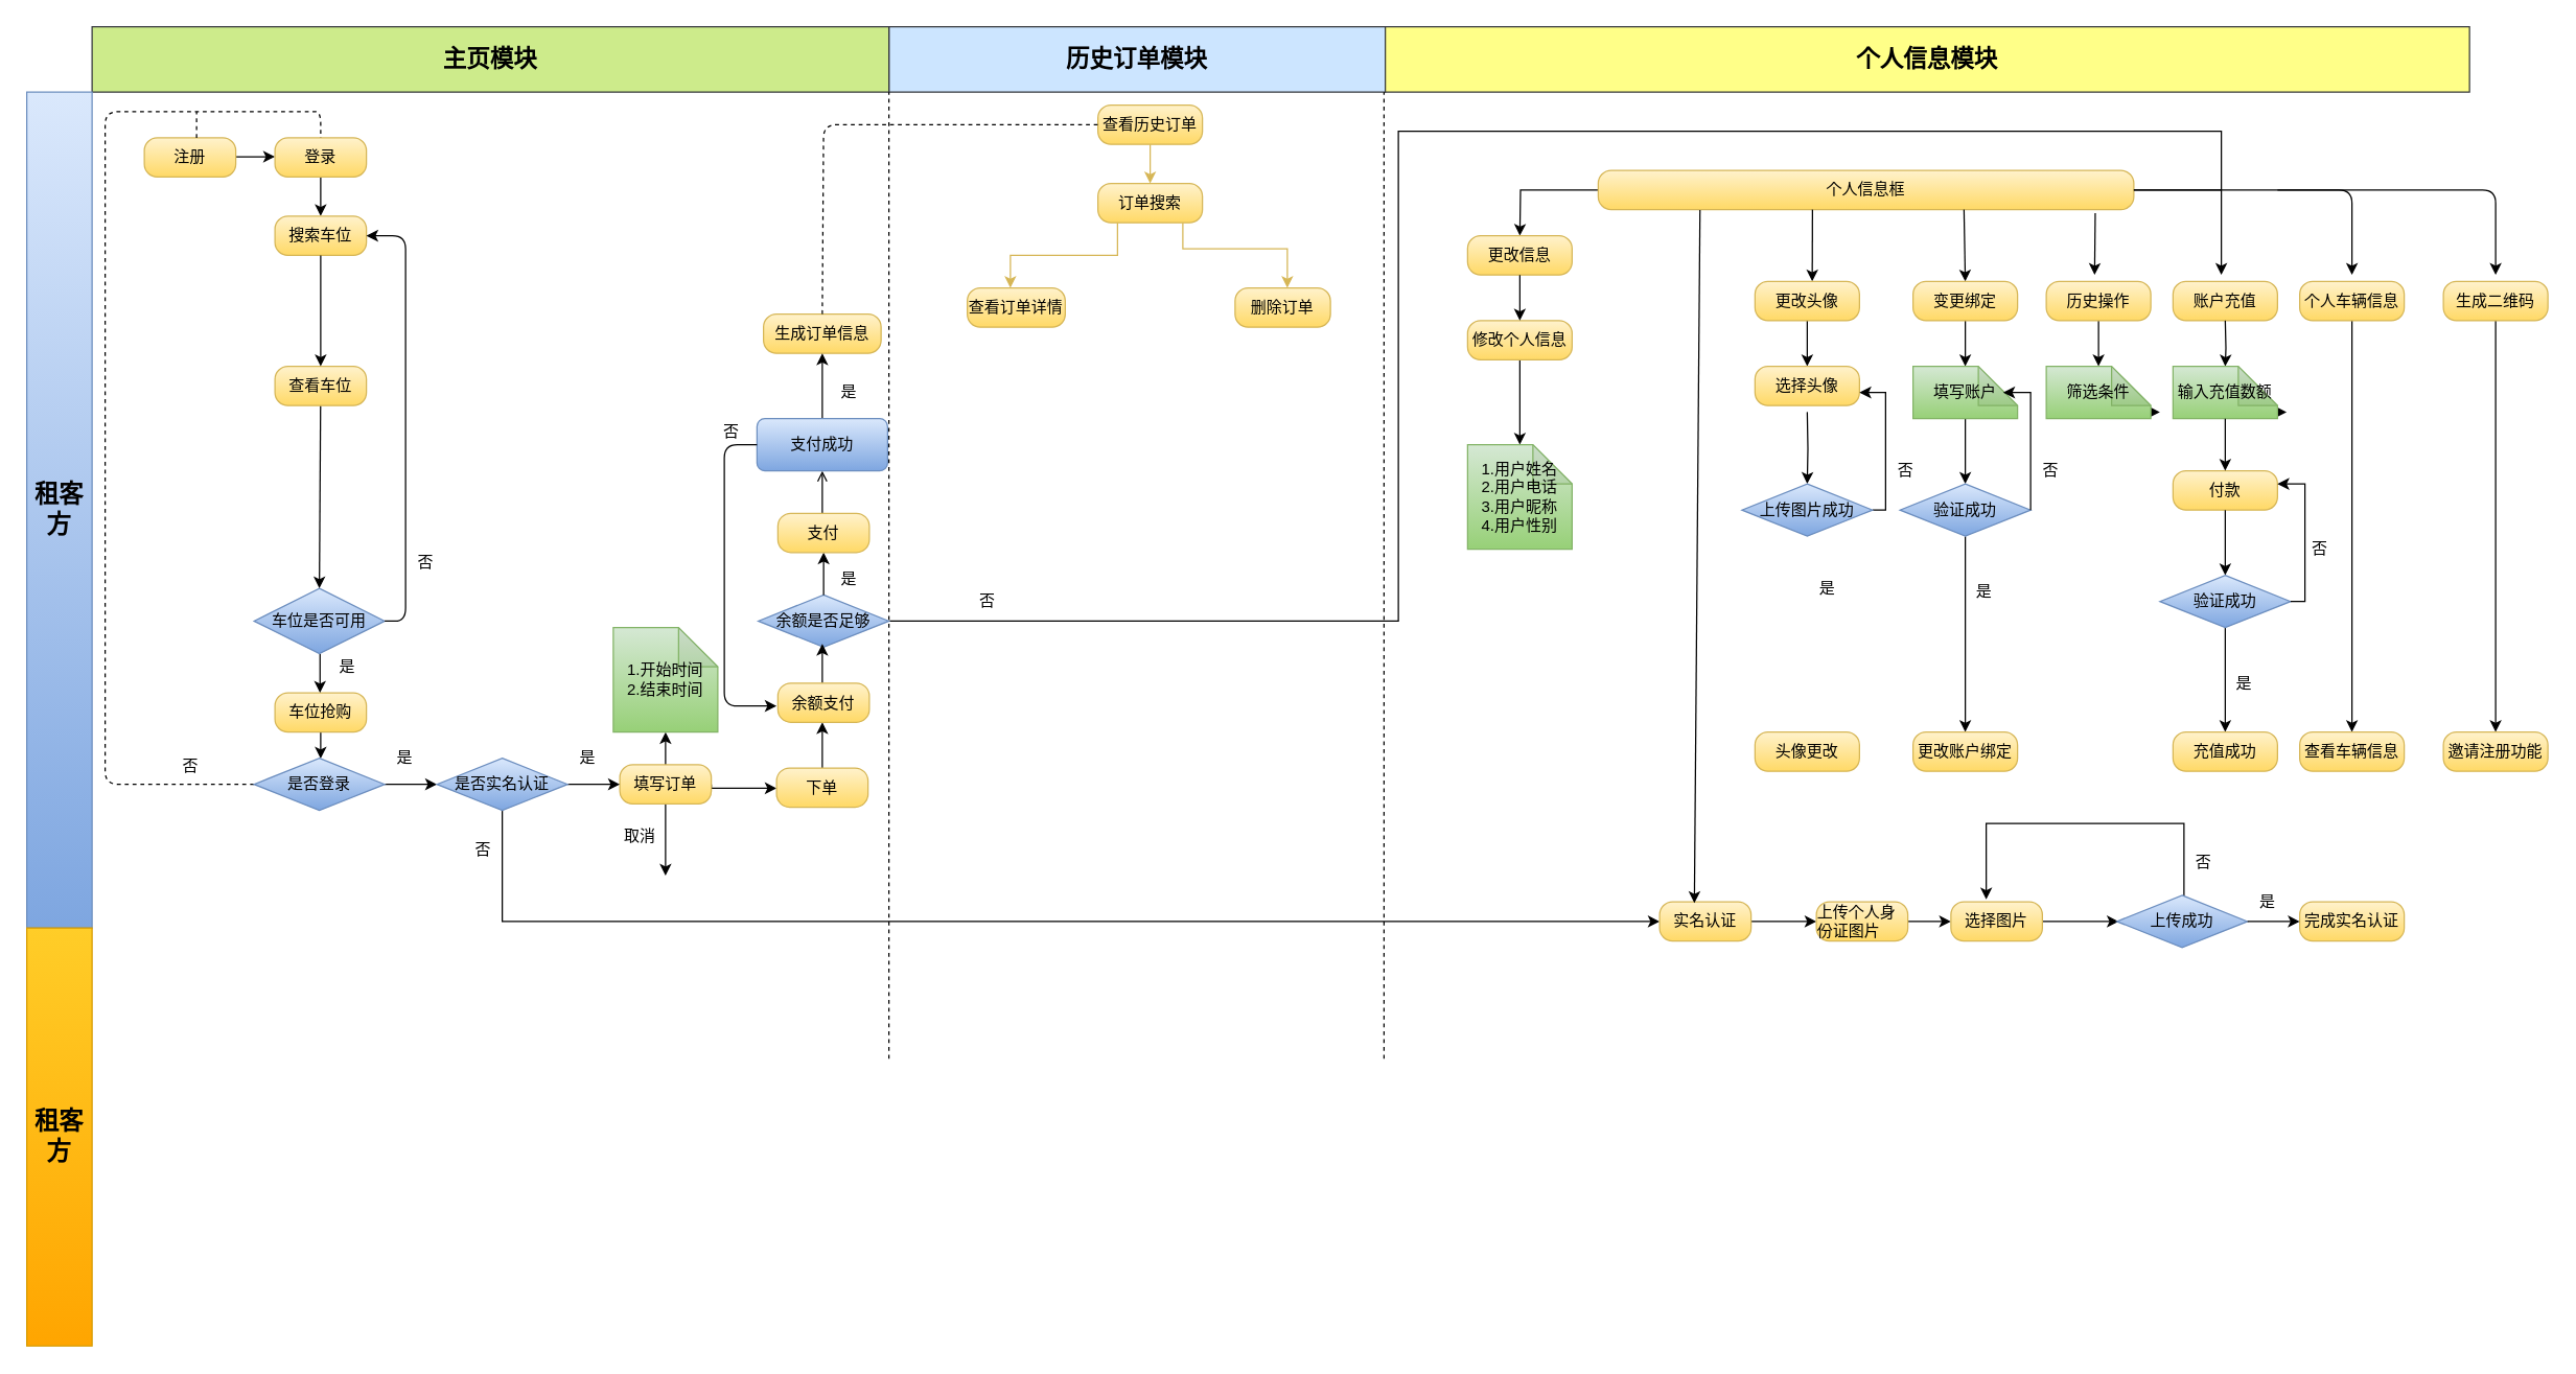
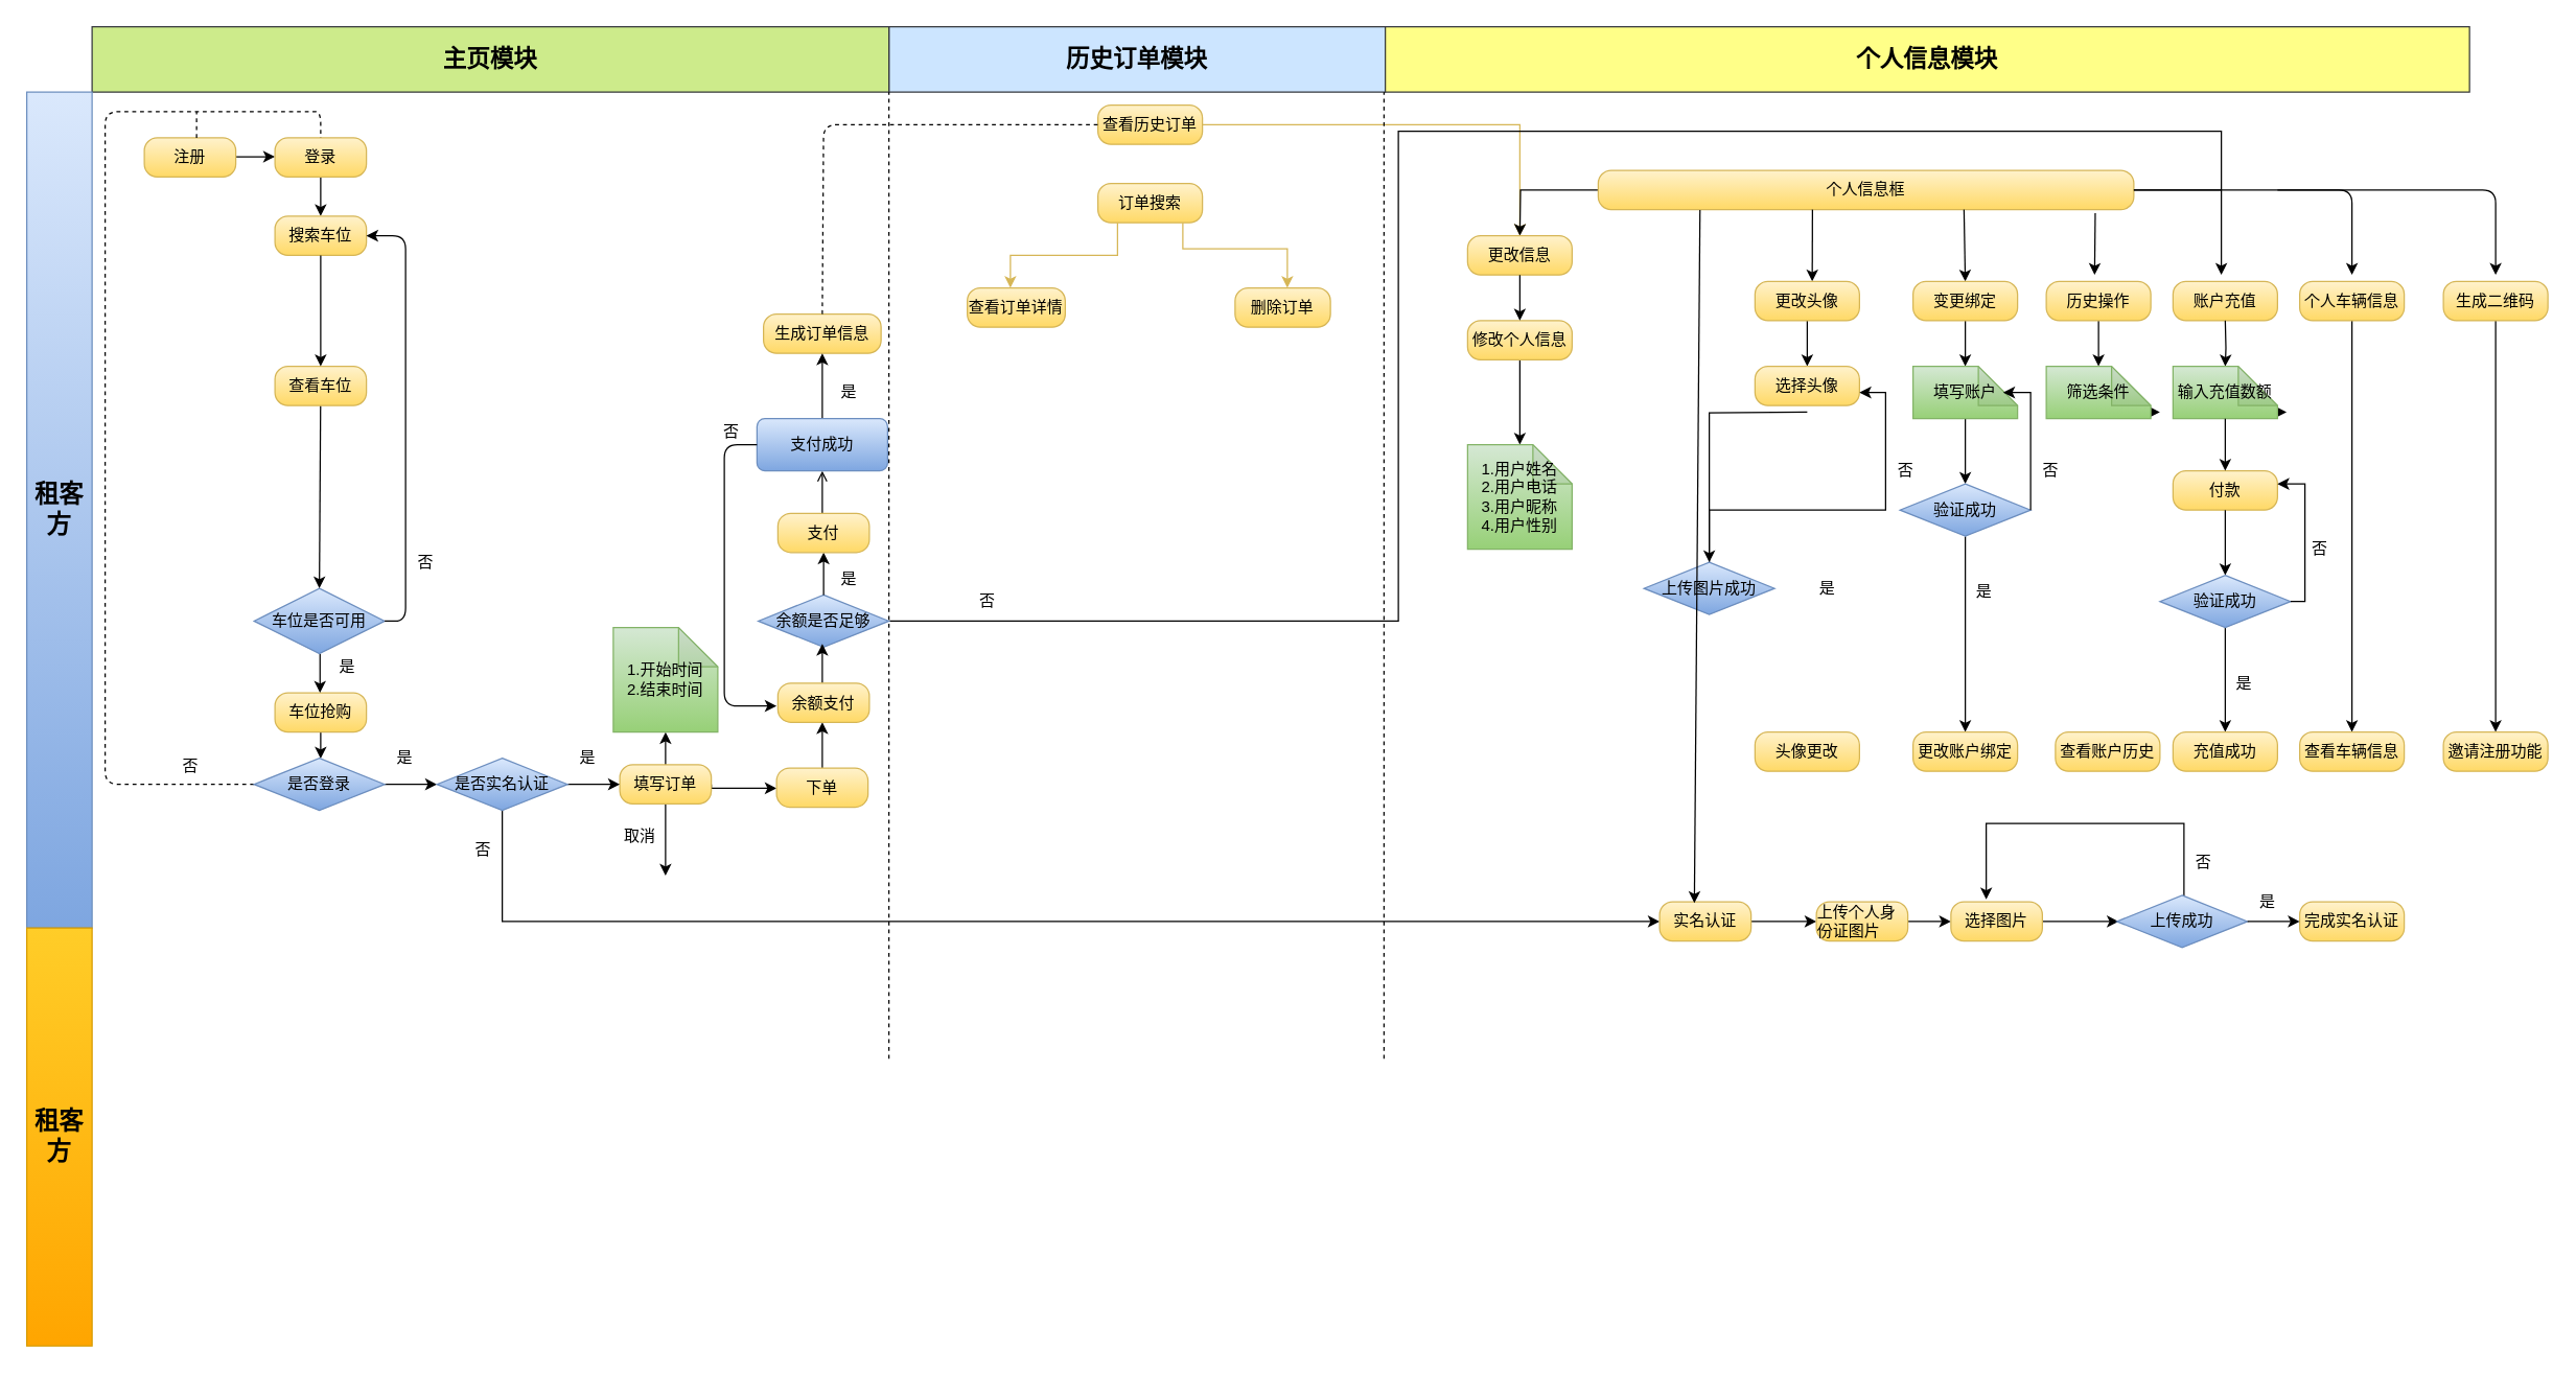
- <mxCell id="22" value="" style="edgeStyle=orthogonalEdgeStyle;rounded=0;orthogonalLoop=1;jettySize=auto;html=1;gradientColor=#ffd966;fillColor=#fff2cc;strokeColor=#d6b656;" parent="1" source="23" target="25" edge="1"><mxGeometry relative="1" as="geometry" /></mxCell>
+ <mxCell id="22" value="" style="edgeStyle=orthogonalEdgeStyle;rounded=0;orthogonalLoop=1;jettySize=auto;html=1;gradientColor=#ffd966;fillColor=#fff2cc;strokeColor=#d6b656;" parent="1" source="23" target="77" edge="1"><mxGeometry relative="1" as="geometry" /></mxCell>
- <mxCell id="85" value="上传图片成功" style="rhombus;whiteSpace=wrap;html=1;gradientColor=#7ea6e0;fillColor=#dae8fc;strokeColor=#6c8ebf;" parent="1" vertex="1"><mxGeometry x="1333" y="370" width="100" height="40" as="geometry" /></mxCell>
+ <mxCell id="85" value="上传图片成功" style="rhombus;whiteSpace=wrap;html=1;gradientColor=#7ea6e0;fillColor=#dae8fc;strokeColor=#6c8ebf;" parent="1" vertex="1"><mxGeometry x="1258" y="430" width="100" height="40" as="geometry" /></mxCell>
+ <mxCell id="108" value="&lt;span style=&quot;text-align: left&quot;&gt;查看账户历史&lt;/span&gt;" style="rounded=1;whiteSpace=wrap;html=1;arcSize=33;gradientColor=#ffd966;fillColor=#fff2cc;strokeColor=#d6b656;" parent="1" vertex="1"><mxGeometry x="1573" y="560" width="80" height="30" as="geometry" /></mxCell>
